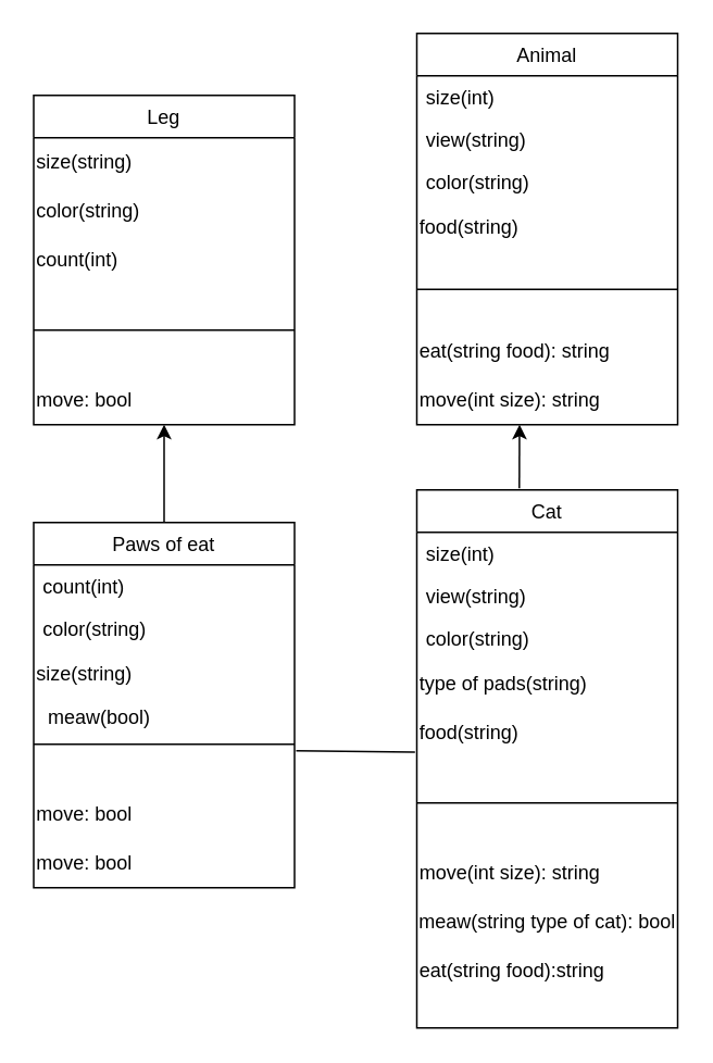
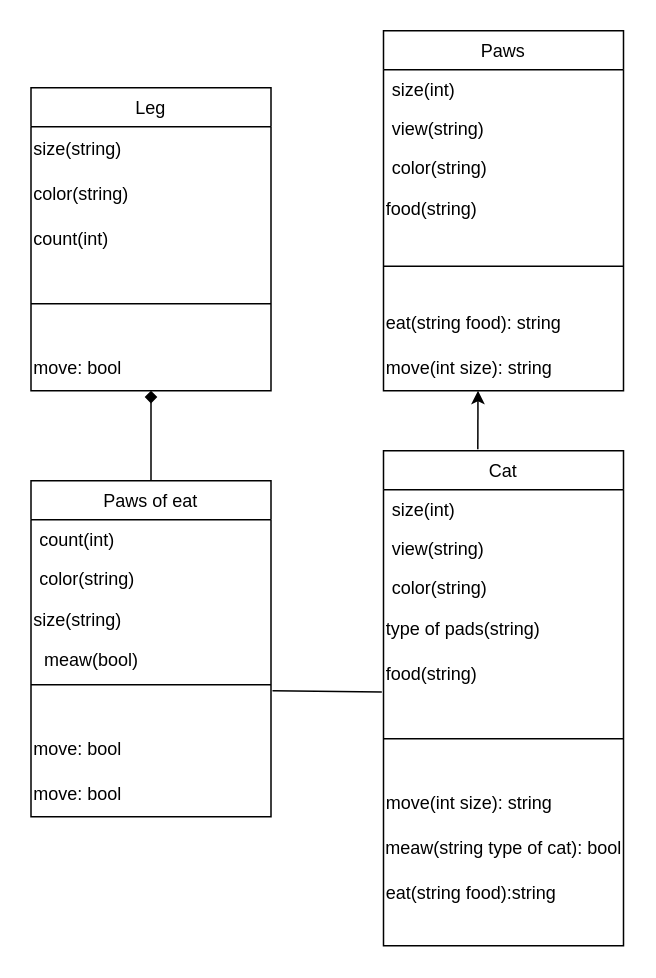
- <mxCell id="2" value="Animal" style="swimlane;fontStyle=0;align=center;verticalAlign=top;childLayout=stackLayout;horizontal=1;startSize=26;horizontalStack=0;resizeParent=1;resizeLast=0;collapsible=1;marginBottom=0;rounded=0;shadow=0;strokeWidth=1;" parent="1" vertex="1"><mxGeometry x="255" y="20" width="160" height="240" as="geometry"><mxRectangle x="550" y="140" width="160" height="26" as="alternateBounds" /></mxGeometry></mxCell>
+ <mxCell id="2" value="Paws" style="swimlane;fontStyle=0;align=center;verticalAlign=top;childLayout=stackLayout;horizontal=1;startSize=26;horizontalStack=0;resizeParent=1;resizeLast=0;collapsible=1;marginBottom=0;rounded=0;shadow=0;strokeWidth=1;" parent="1" vertex="1"><mxGeometry x="255" y="20" width="160" height="240" as="geometry"><mxRectangle x="550" y="140" width="160" height="26" as="alternateBounds" /></mxGeometry></mxCell>
- <mxCell id="35" value="" style="endArrow=classic;html=1;rounded=0;entryX=0.5;entryY=1;entryDx=0;entryDy=0;exitX=0.5;exitY=0;exitDx=0;exitDy=0;" edge="1" parent="1" source="21" target="29"><mxGeometry width="50" height="50" relative="1" as="geometry"><mxPoint x="290" y="160" as="sourcePoint" /><mxPoint x="340" y="110" as="targetPoint" /></mxGeometry></mxCell>
+ <mxCell id="35" value="" style="endArrow=diamond;html=1;rounded=0;entryX=0.5;entryY=1;entryDx=0;entryDy=0;exitX=0.5;exitY=0;exitDx=0;exitDy=0;" edge="1" parent="1" source="21" target="29"><mxGeometry width="50" height="50" relative="1" as="geometry"><mxPoint x="290" y="160" as="sourcePoint" /><mxPoint x="340" y="110" as="targetPoint" /></mxGeometry></mxCell>
